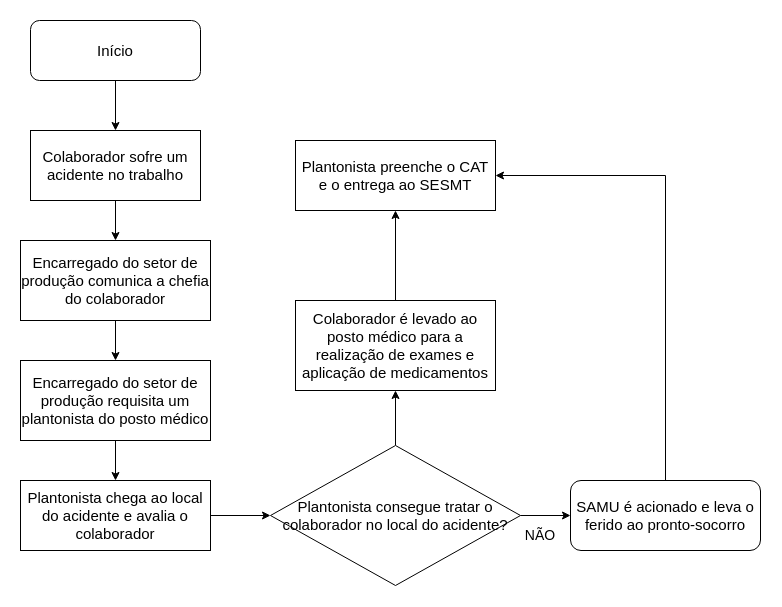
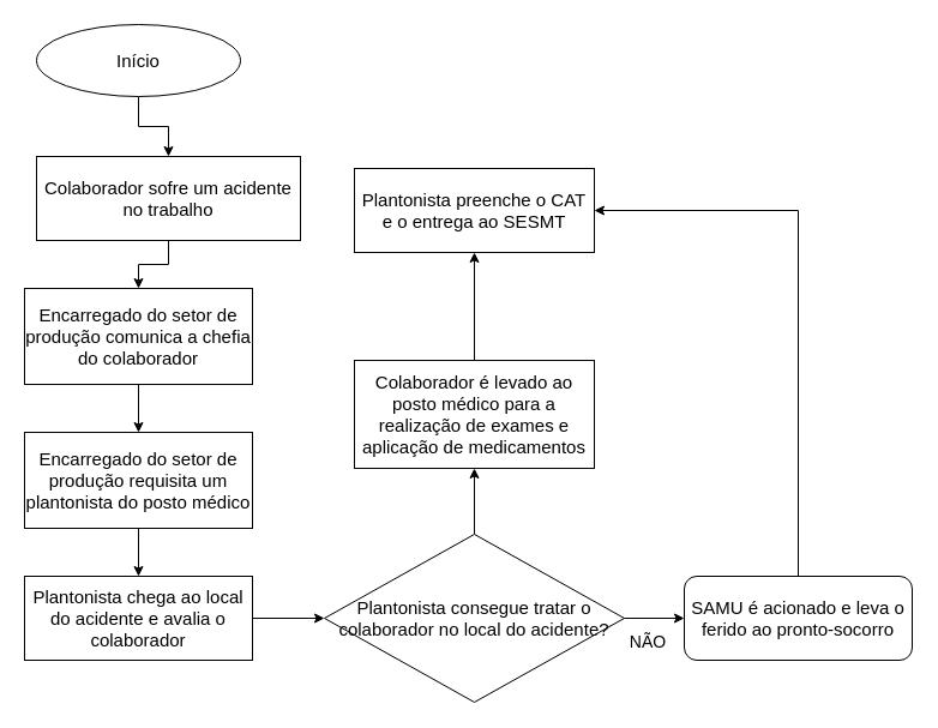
- <mxCell id="3" value="&lt;font style=&quot;font-size: 15px;&quot;&gt;Início&lt;/font&gt;" style="rounded=1;whiteSpace=wrap;html=1;" vertex="1" parent="1"><mxGeometry x="30" y="20" width="170" height="60" as="geometry" /></mxCell>
+ <mxCell id="3" value="&lt;font style=&quot;font-size: 15px;&quot;&gt;Início&lt;/font&gt;" style="ellipse;whiteSpace=wrap;html=1;" vertex="1" parent="1"><mxGeometry x="30" y="20" width="170" height="60" as="geometry" /></mxCell>
- <mxCell id="5" value="&lt;font style=&quot;font-size: 15px;&quot;&gt;Colaborador sofre um acidente no trabalho&lt;/font&gt;" style="rounded=0;whiteSpace=wrap;html=1;" vertex="1" parent="1"><mxGeometry x="30" y="130" width="170" height="70" as="geometry" /></mxCell>
+ <mxCell id="5" value="&lt;font style=&quot;font-size: 15px;&quot;&gt;Colaborador sofre um acidente no trabalho&lt;/font&gt;" style="rounded=0;whiteSpace=wrap;html=1;" vertex="1" parent="1"><mxGeometry x="30" y="130" width="220" height="70" as="geometry" /></mxCell>
